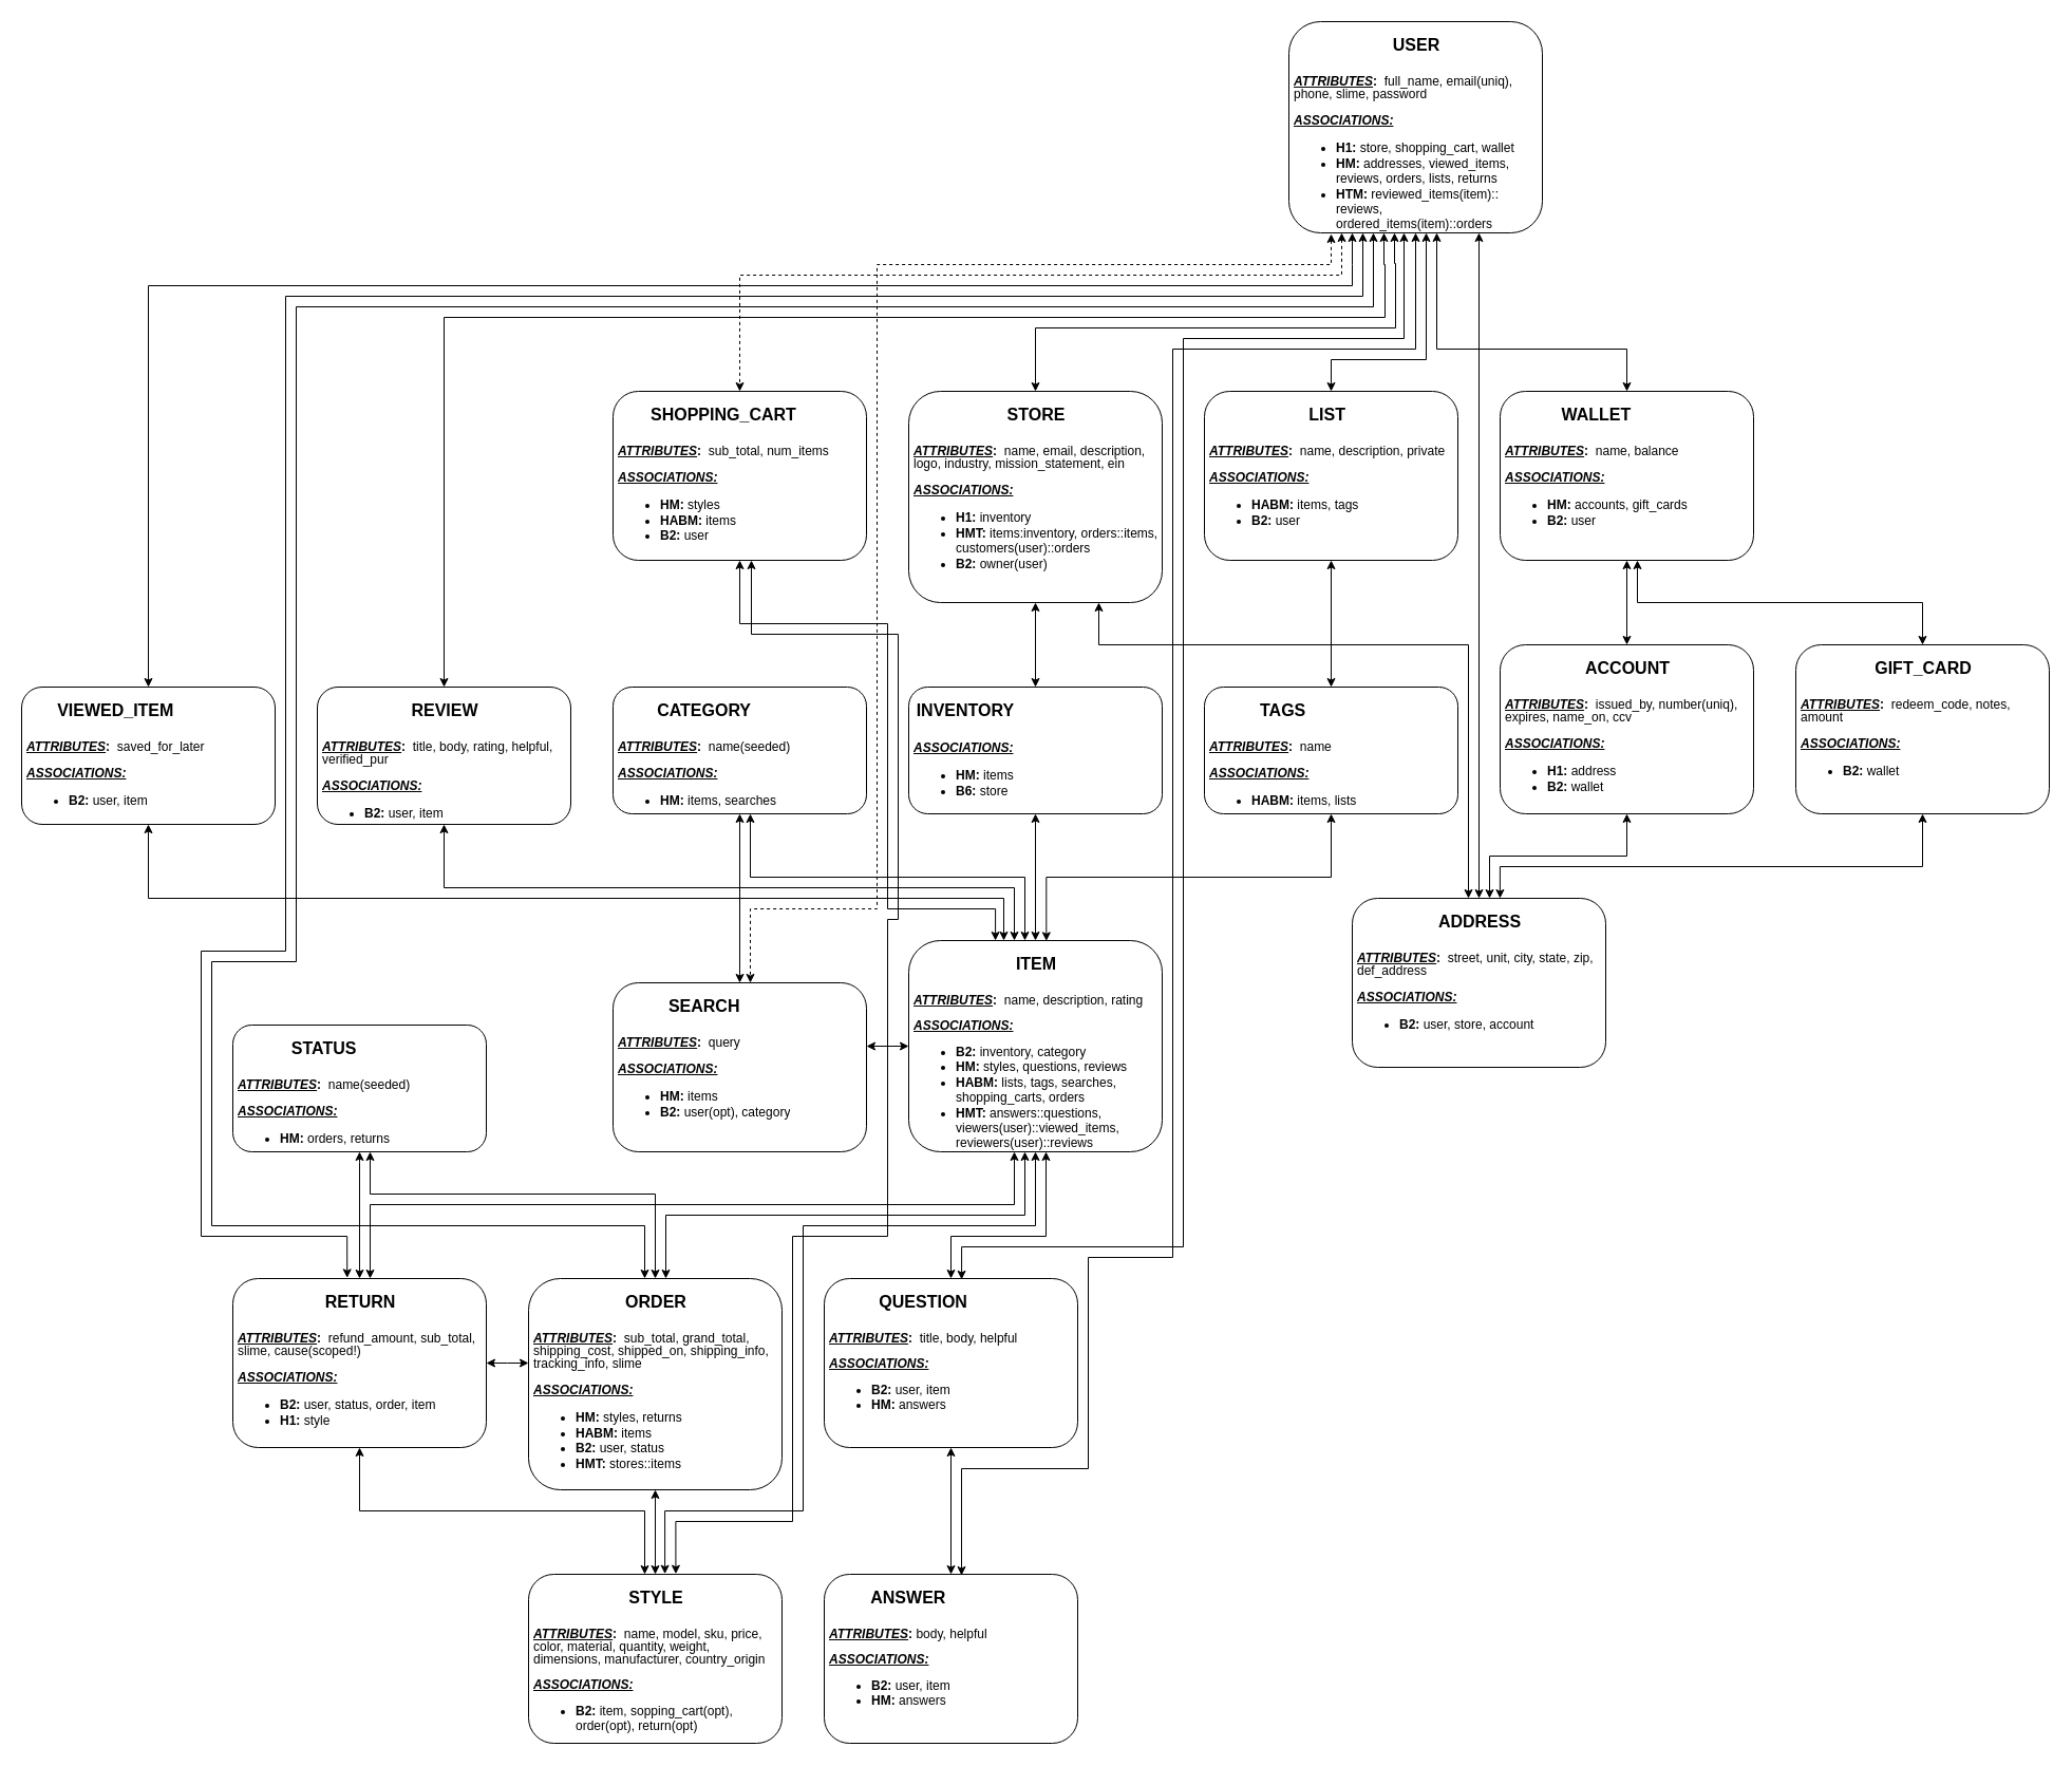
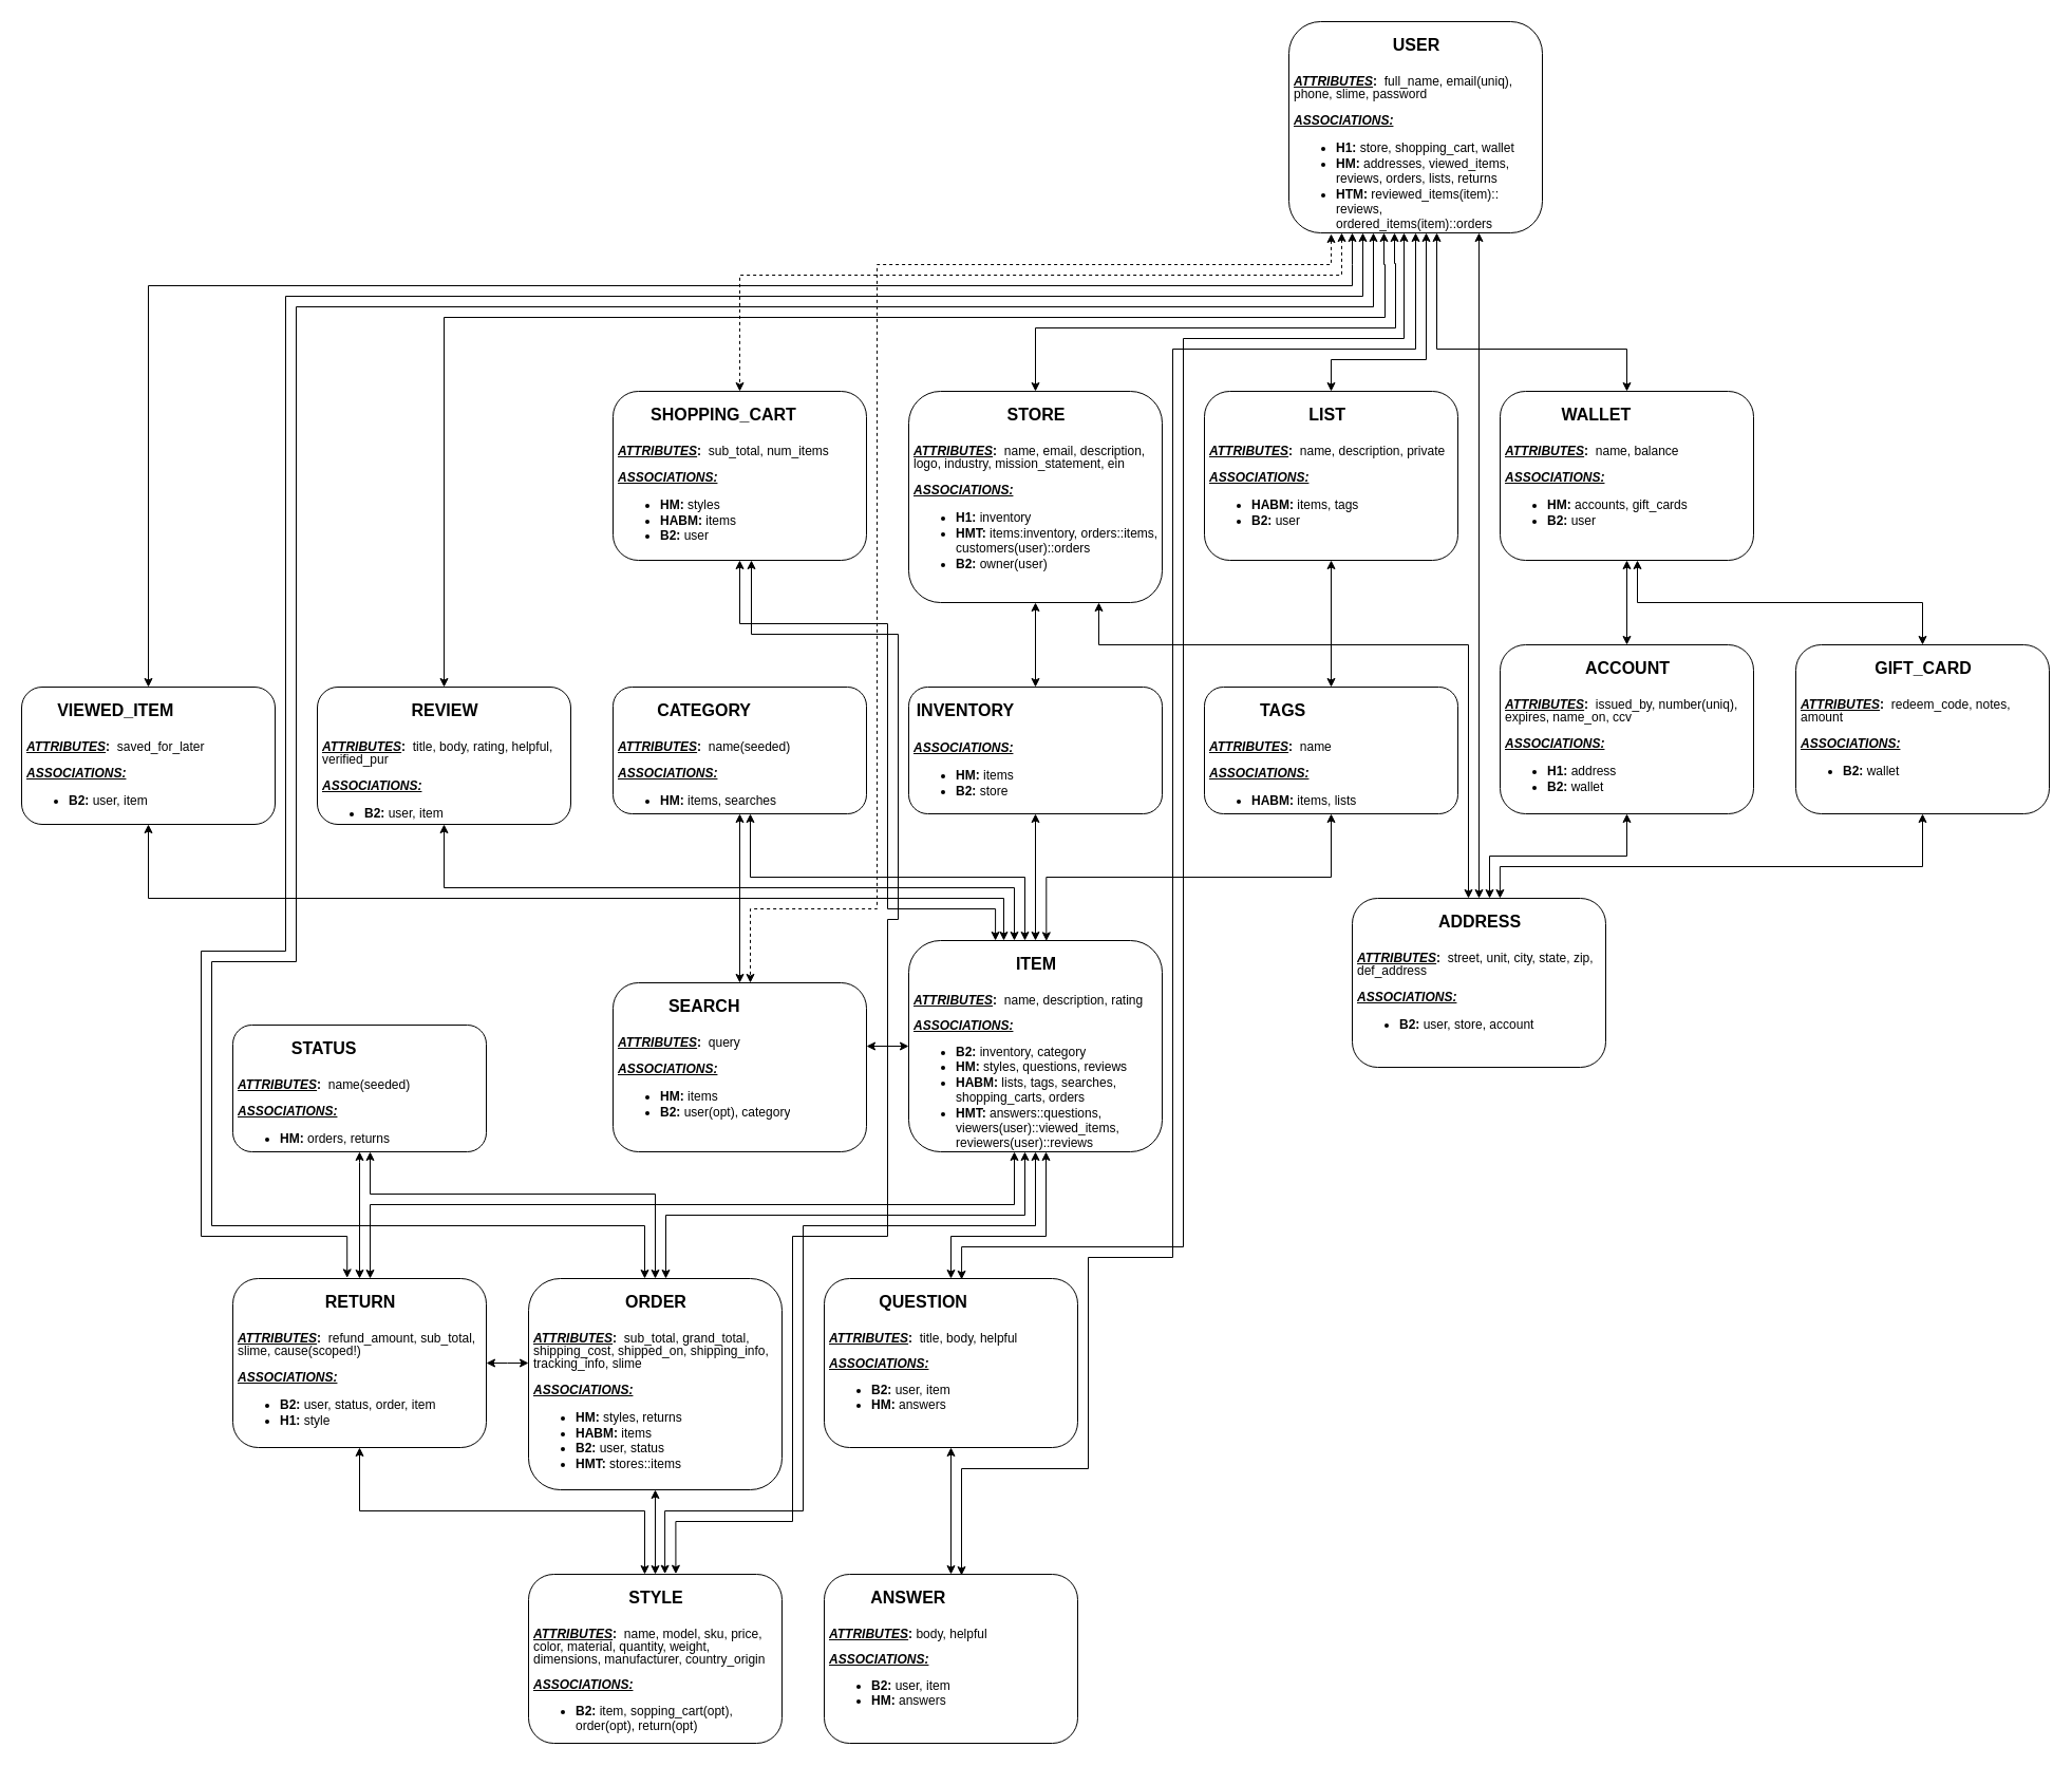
- <mxCell id="11" value="&lt;p style=&quot;line-height: 0.9&quot;&gt;&lt;/p&gt;&lt;h1 style=&quot;text-align: center&quot;&gt;&lt;span style=&quot;font-size: 16px&quot;&gt;INVENTORY&lt;/span&gt;&lt;/h1&gt;&lt;p&gt;&lt;b&gt;&lt;u style=&quot;font-style: italic&quot;&gt;ASSOCIATIONS:&lt;/u&gt;&amp;nbsp;&lt;/b&gt;&lt;/p&gt;&lt;ul&gt;&lt;li&gt;&lt;b&gt;HM: &lt;/b&gt;items&lt;/li&gt;&lt;li&gt;&lt;b&gt;B6: &lt;/b&gt;store&lt;/li&gt;&lt;/ul&gt;&lt;p&gt;&lt;/p&gt;&lt;p&gt;&lt;/p&gt;" style="text;html=1;strokeColor=none;fillColor=none;spacing=5;spacingTop=-20;whiteSpace=wrap;overflow=hidden;rounded=0;" vertex="1" parent="9"><mxGeometry width="240" height="120" as="geometry" /></mxCell>
+ <mxCell id="11" value="&lt;p style=&quot;line-height: 0.9&quot;&gt;&lt;/p&gt;&lt;h1 style=&quot;text-align: center&quot;&gt;&lt;span style=&quot;font-size: 16px&quot;&gt;INVENTORY&lt;/span&gt;&lt;/h1&gt;&lt;p&gt;&lt;b&gt;&lt;u style=&quot;font-style: italic&quot;&gt;ASSOCIATIONS:&lt;/u&gt;&amp;nbsp;&lt;/b&gt;&lt;/p&gt;&lt;ul&gt;&lt;li&gt;&lt;b&gt;HM: &lt;/b&gt;items&lt;/li&gt;&lt;li&gt;&lt;b&gt;B2: &lt;/b&gt;store&lt;/li&gt;&lt;/ul&gt;&lt;p&gt;&lt;/p&gt;&lt;p&gt;&lt;/p&gt;" style="text;html=1;strokeColor=none;fillColor=none;spacing=5;spacingTop=-20;whiteSpace=wrap;overflow=hidden;rounded=0;" vertex="1" parent="9"><mxGeometry width="240" height="120" as="geometry" /></mxCell>
